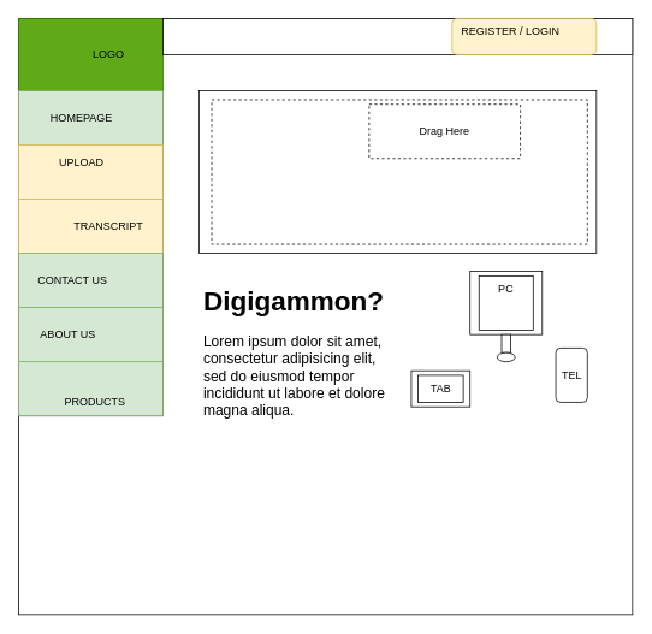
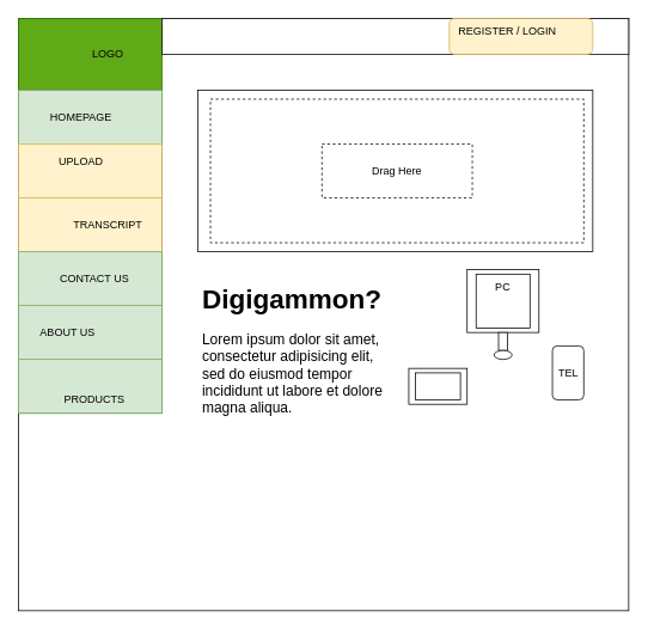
- <mxCell id="16" value="Drag Here" style="text;html=1;fillColor=none;align=center;verticalAlign=middle;whiteSpace=wrap;rounded=0;dashed=1;strokeColor=#000000;" parent="1" vertex="1"><mxGeometry x="408.25" y="115" width="167.5" height="60" as="geometry" /></mxCell>
+ <mxCell id="16" value="Drag Here" style="text;html=1;fillColor=none;align=center;verticalAlign=middle;whiteSpace=wrap;rounded=0;dashed=1;strokeColor=#000000;" parent="1" vertex="1"><mxGeometry x="358.25" y="160" width="167.5" height="60" as="geometry" /></mxCell>
- <mxCell id="32" value="CONTACT US" style="text;html=1;strokeColor=none;fillColor=none;align=center;verticalAlign=middle;whiteSpace=wrap;rounded=0;" parent="1" vertex="1"><mxGeometry x="25" y="300" width="110" height="20" as="geometry" /></mxCell>
+ <mxCell id="32" value="CONTACT US" style="text;html=1;strokeColor=none;fillColor=none;align=center;verticalAlign=middle;whiteSpace=wrap;rounded=0;" parent="1" vertex="1"><mxGeometry x="50" y="300" width="110" height="20" as="geometry" /></mxCell>
- <mxCell id="25" value="TAB" style="text;html=1;strokeColor=none;fillColor=none;align=center;verticalAlign=middle;whiteSpace=wrap;rounded=0;" parent="1" vertex="1"><mxGeometry x="467.5" y="420" width="40" height="20" as="geometry" /></mxCell>
